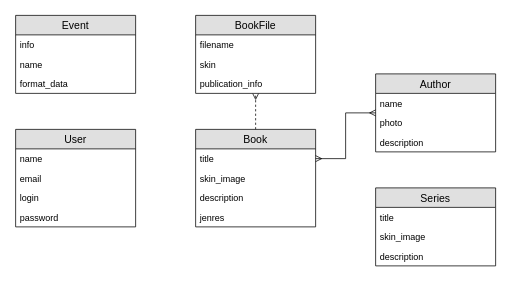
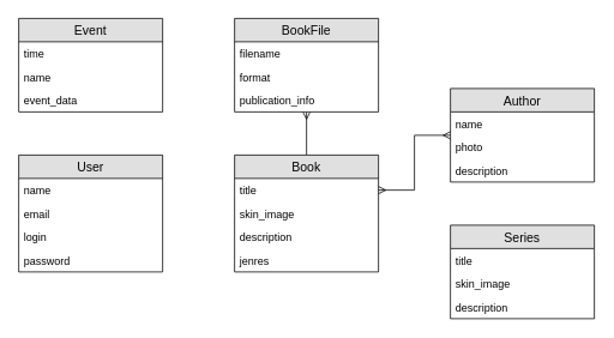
- <mxCell id="27" value="info" style="text;strokeColor=none;fillColor=none;spacingLeft=4;spacingRight=4;overflow=hidden;rotatable=0;points=[[0,0.5],[1,0.5]];portConstraint=eastwest;fontSize=12;" vertex="1" parent="26"><mxGeometry y="26" width="160" height="26" as="geometry" /></mxCell>
+ <mxCell id="27" value="time" style="text;strokeColor=none;fillColor=none;spacingLeft=4;spacingRight=4;overflow=hidden;rotatable=0;points=[[0,0.5],[1,0.5]];portConstraint=eastwest;fontSize=12;" vertex="1" parent="26"><mxGeometry y="26" width="160" height="26" as="geometry" /></mxCell>
- <mxCell id="23" value="skin" style="text;strokeColor=none;fillColor=none;spacingLeft=4;spacingRight=4;overflow=hidden;rotatable=0;points=[[0,0.5],[1,0.5]];portConstraint=eastwest;fontSize=12;" vertex="1" parent="21"><mxGeometry y="52" width="160" height="26" as="geometry" /></mxCell>
+ <mxCell id="23" value="format" style="text;strokeColor=none;fillColor=none;spacingLeft=4;spacingRight=4;overflow=hidden;rotatable=0;points=[[0,0.5],[1,0.5]];portConstraint=eastwest;fontSize=12;" vertex="1" parent="21"><mxGeometry y="52" width="160" height="26" as="geometry" /></mxCell>
- <mxCell id="29" value="format_data" style="text;strokeColor=none;fillColor=none;spacingLeft=4;spacingRight=4;overflow=hidden;rotatable=0;points=[[0,0.5],[1,0.5]];portConstraint=eastwest;fontSize=12;" vertex="1" parent="26"><mxGeometry y="78" width="160" height="26" as="geometry" /></mxCell>
+ <mxCell id="29" value="event_data" style="text;strokeColor=none;fillColor=none;spacingLeft=4;spacingRight=4;overflow=hidden;rotatable=0;points=[[0,0.5],[1,0.5]];portConstraint=eastwest;fontSize=12;" vertex="1" parent="26"><mxGeometry y="78" width="160" height="26" as="geometry" /></mxCell>
- <mxCell id="7" style="edgeStyle=orthogonalEdgeStyle;rounded=0;orthogonalLoop=1;jettySize=auto;html=1;exitX=0.5;exitY=0;exitDx=0;exitDy=0;endArrow=ERmany;endFill=0;dashed=1;" edge="1" parent="1" source="8" target="21"><mxGeometry relative="1" as="geometry" /></mxCell>
+ <mxCell id="7" style="edgeStyle=orthogonalEdgeStyle;rounded=0;orthogonalLoop=1;jettySize=auto;html=1;exitX=0.5;exitY=0;exitDx=0;exitDy=0;endArrow=ERmany;endFill=0;" edge="1" parent="1" source="8" target="21"><mxGeometry relative="1" as="geometry" /></mxCell>
